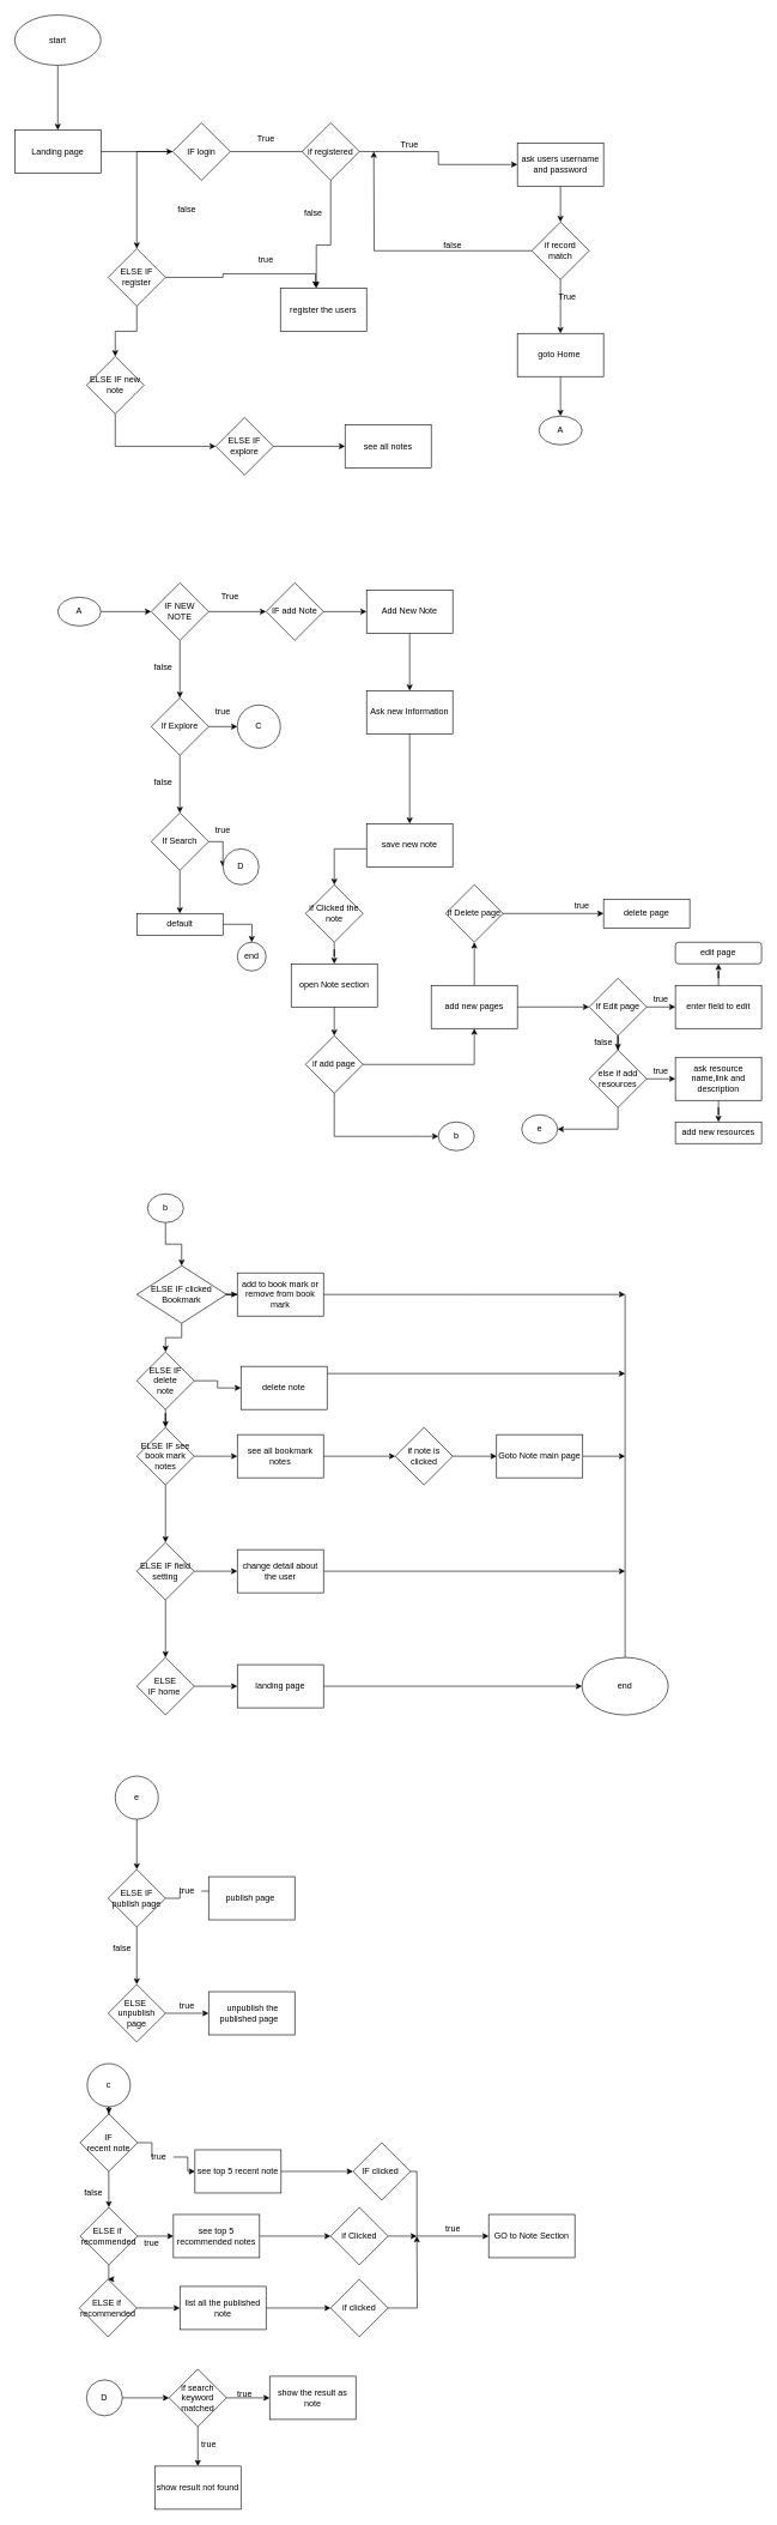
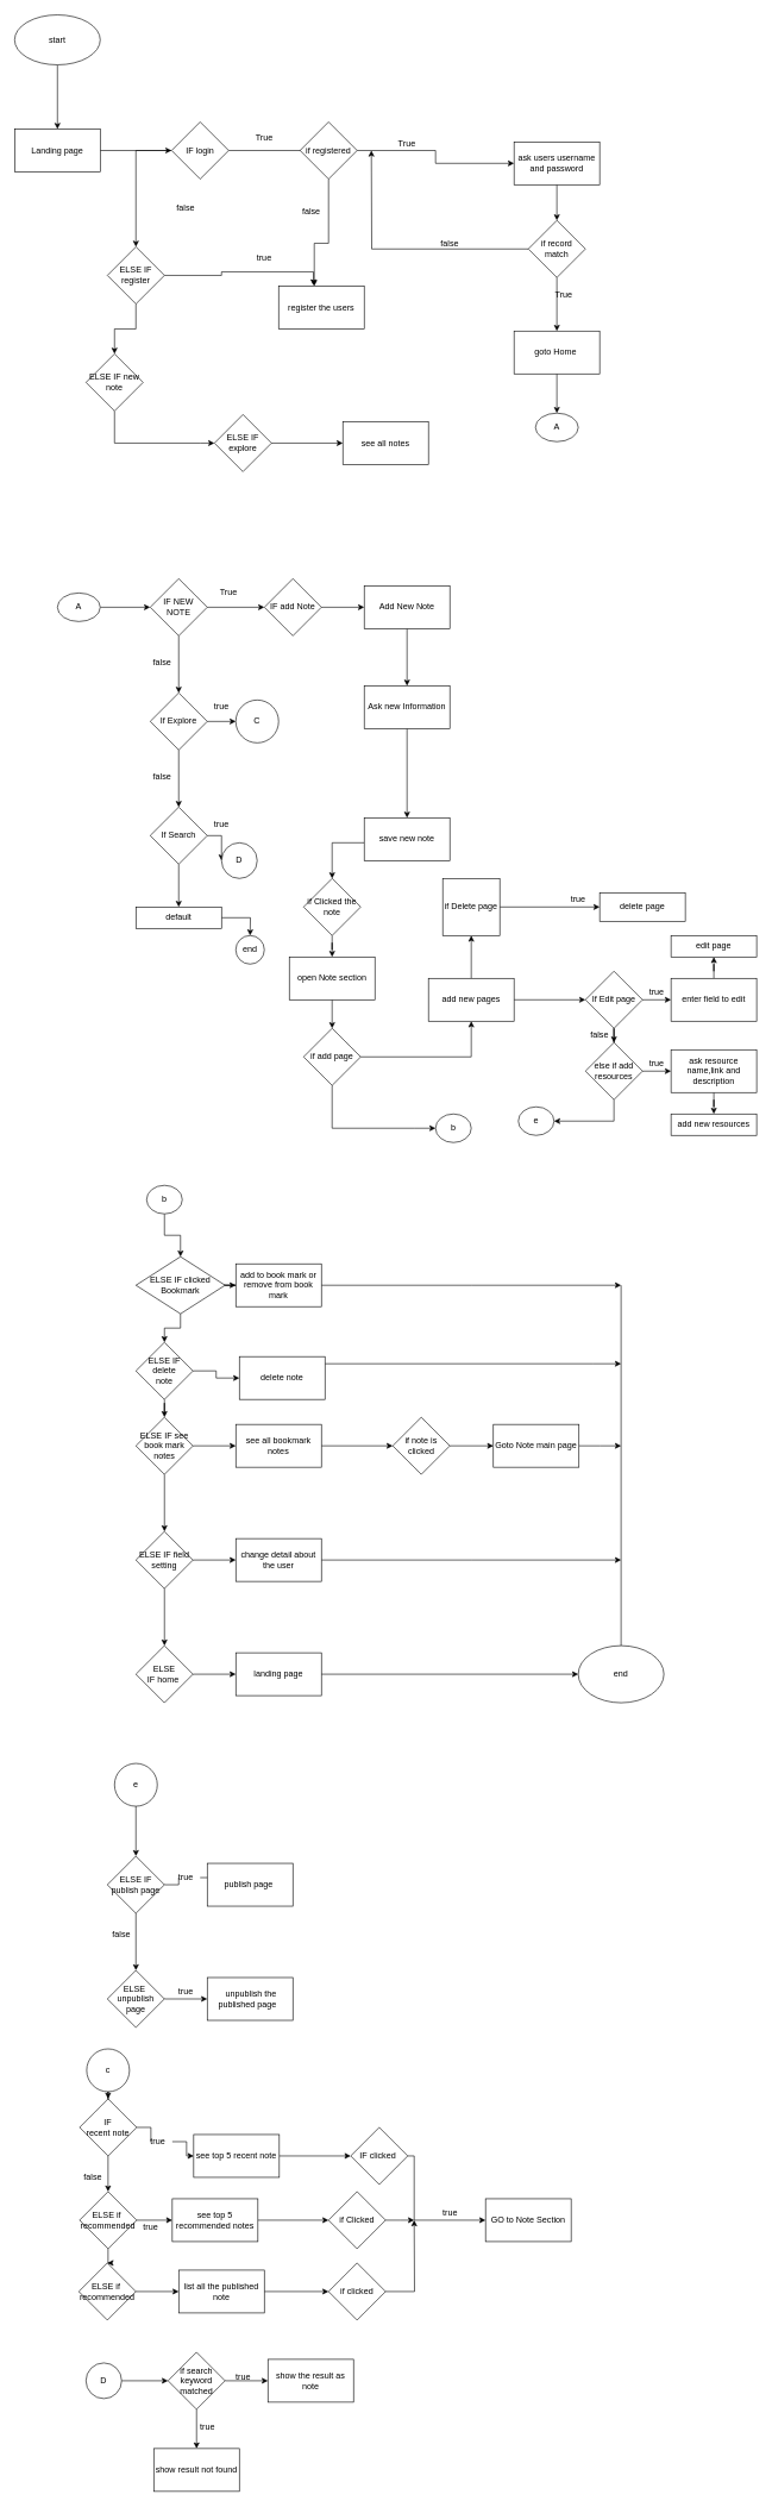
- <mxCell id="77" value="if Delete page" style="rhombus;whiteSpace=wrap;html=1;" vertex="1" parent="1"><mxGeometry x="620" y="1230" width="80" height="80" as="geometry" /></mxCell>
+ <mxCell id="77" value="if Delete page" style="whiteSpace=wrap;html=1;rounded=0;" vertex="1" parent="1"><mxGeometry x="620" y="1230" width="80" height="80" as="geometry" /></mxCell>
- <mxCell id="85" value="edit page" style="whiteSpace=wrap;html=1;rounded=1;" vertex="1" parent="1"><mxGeometry x="940" y="1310" width="120" height="30" as="geometry" /></mxCell>
+ <mxCell id="85" value="edit page" style="whiteSpace=wrap;html=1;" vertex="1" parent="1"><mxGeometry x="940" y="1310" width="120" height="30" as="geometry" /></mxCell>
